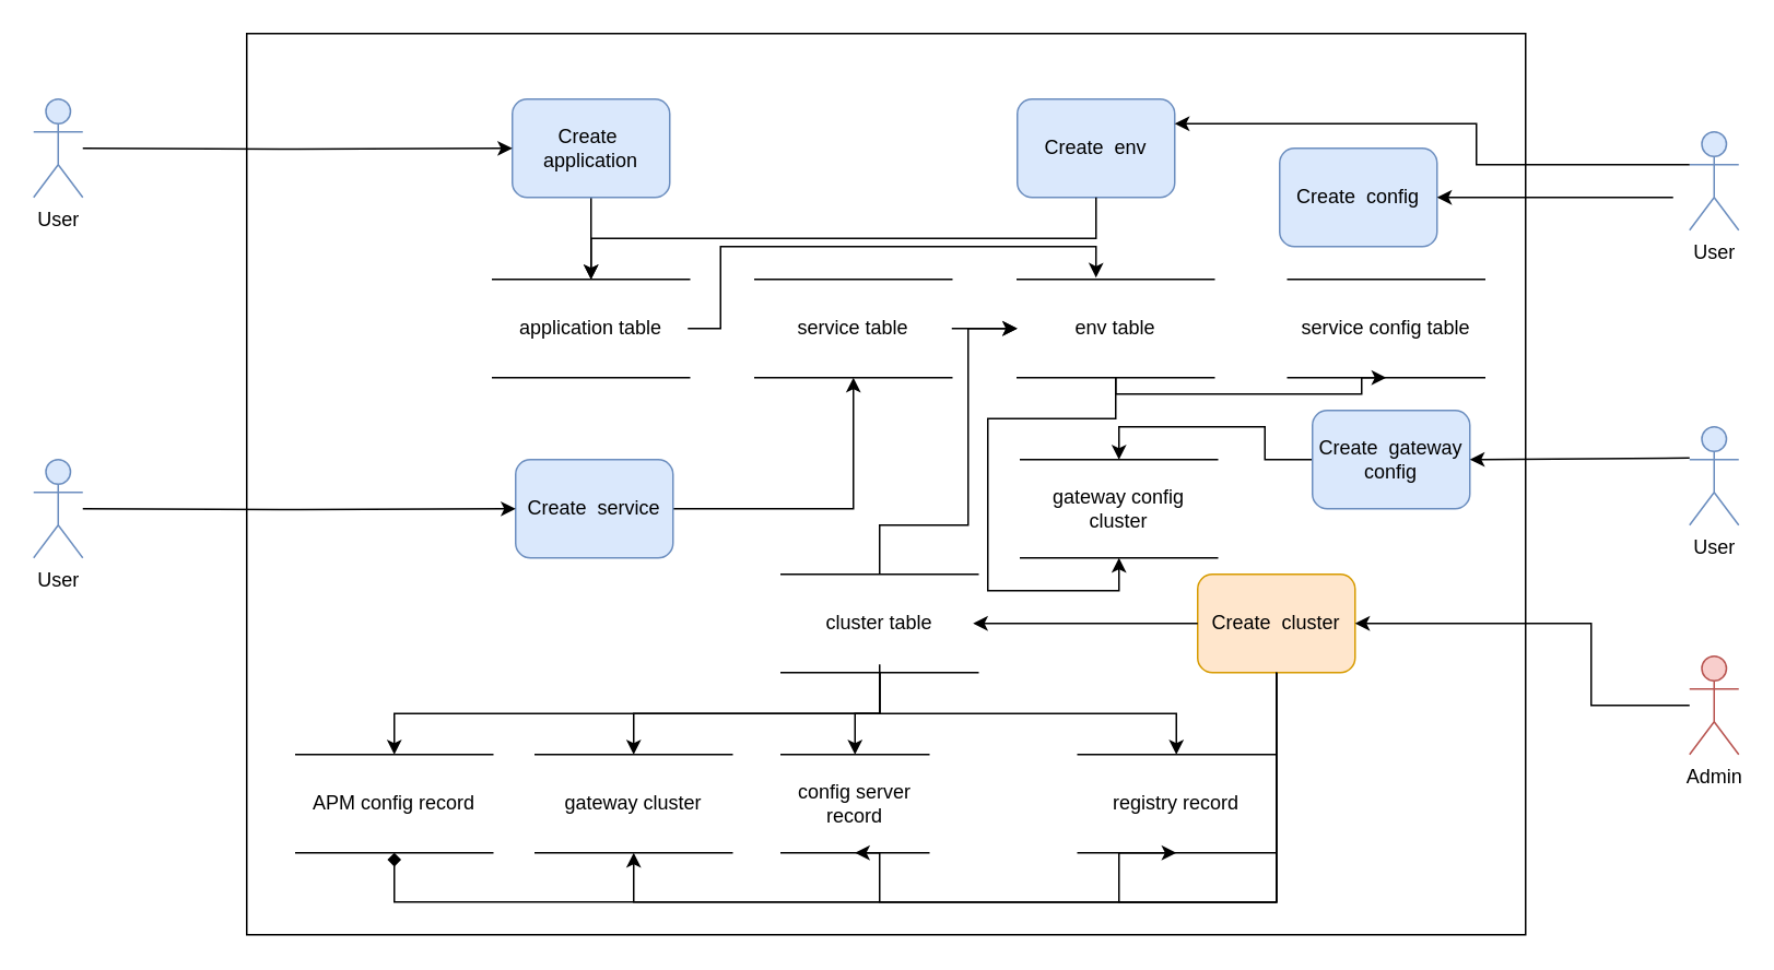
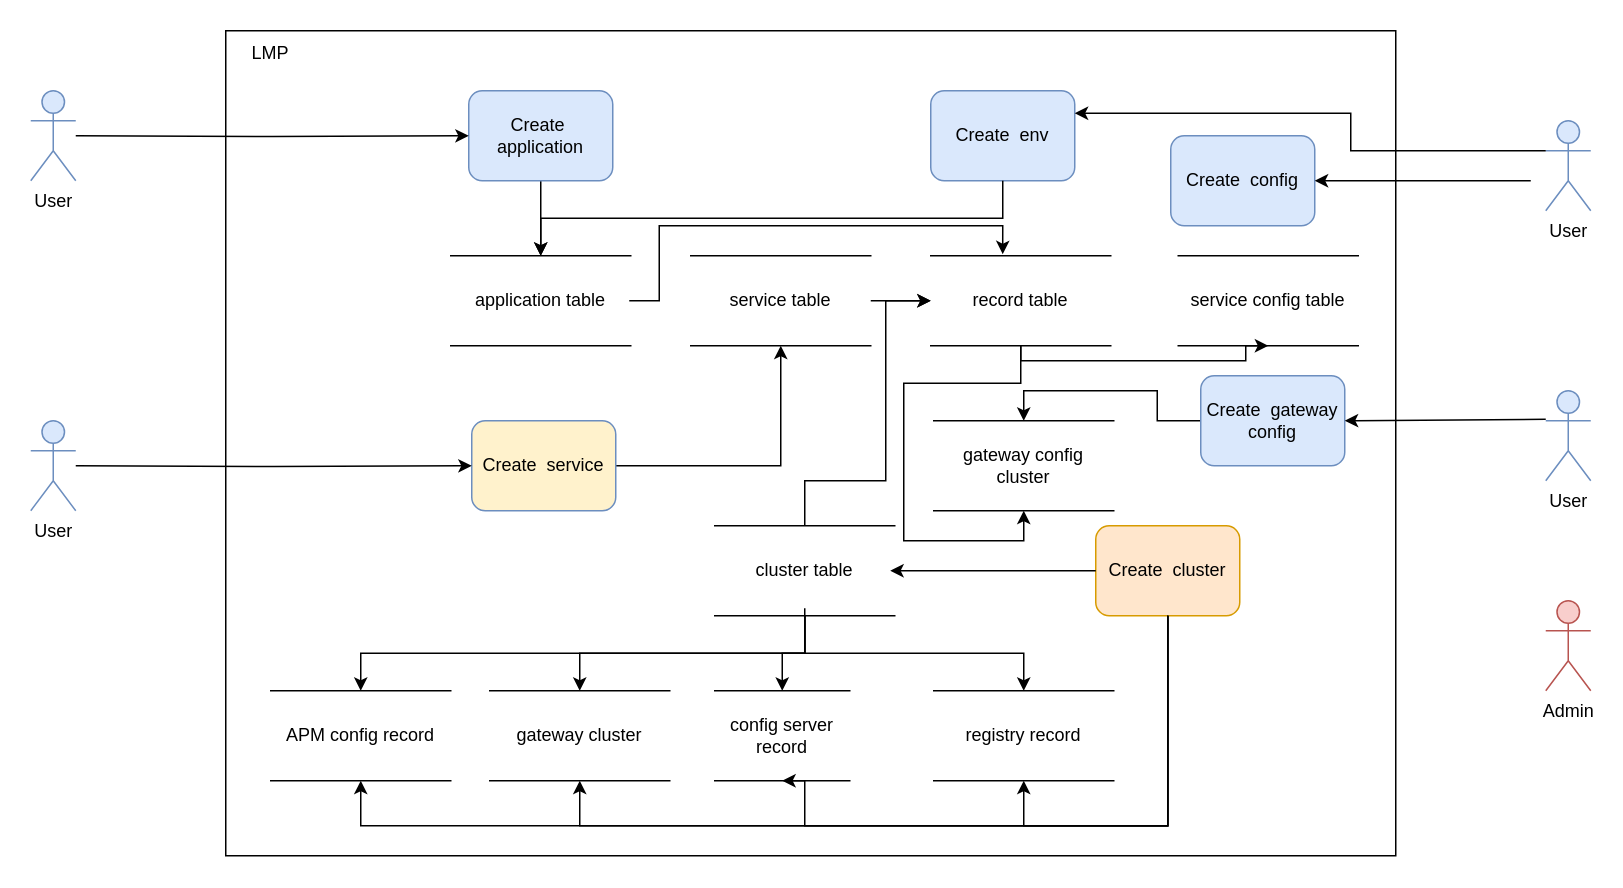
+ <mxCell id="3" value="LMP" style="text;html=1;align=center;verticalAlign=middle;whiteSpace=wrap;rounded=0;" vertex="1" parent="1"><mxGeometry x="150" y="20" width="60" height="30" as="geometry" /></mxCell>
- <mxCell id="26" value="env table" style="shape=partialRectangle;whiteSpace=wrap;html=1;left=0;right=0;fillColor=none;" vertex="1" parent="1"><mxGeometry x="620" y="170" width="120" height="60" as="geometry" /></mxCell>
+ <mxCell id="26" value="record table" style="shape=partialRectangle;whiteSpace=wrap;html=1;left=0;right=0;fillColor=none;" vertex="1" parent="1"><mxGeometry x="620" y="170" width="120" height="60" as="geometry" /></mxCell>
- <mxCell id="7" value="Create&amp;nbsp; service" style="rounded=1;whiteSpace=wrap;html=1;fillColor=#dae8fc;strokeColor=#6c8ebf;" vertex="1" parent="1"><mxGeometry x="314" y="280" width="96" height="60" as="geometry" /></mxCell>
+ <mxCell id="7" value="Create&amp;nbsp; service" style="rounded=1;whiteSpace=wrap;html=1;fillColor=#fff2cc;strokeColor=#6c8ebf;" vertex="1" parent="1"><mxGeometry x="314" y="280" width="96" height="60" as="geometry" /></mxCell>
- <mxCell id="38" value="" style="endArrow=classic;html=1;rounded=0;entryX=1;entryY=0.5;entryDx=0;entryDy=0;edgeStyle=orthogonalEdgeStyle;" edge="1" parent="1" source="37" target="12"><mxGeometry width="50" height="50" relative="1" as="geometry"><mxPoint x="1040" y="289" as="sourcePoint" /><mxPoint x="886" y="290" as="targetPoint" /><Array as="points"><mxPoint x="970" y="430" /><mxPoint x="970" y="380" /></Array></mxGeometry></mxCell>
- <mxCell id="16" value="registry record" style="shape=partialRectangle;whiteSpace=wrap;html=1;left=0;right=0;fillColor=none;" vertex="1" parent="1"><mxGeometry x="657" y="460" width="120" height="60" as="geometry" /></mxCell>
+ <mxCell id="16" value="registry record" style="shape=partialRectangle;whiteSpace=wrap;html=1;left=0;right=0;fillColor=none;" vertex="1" parent="1"><mxGeometry x="622" y="460" width="120" height="60" as="geometry" /></mxCell>
- <mxCell id="39" value="" style="endArrow=diamond;html=1;rounded=0;exitX=0.5;exitY=1;exitDx=0;exitDy=0;edgeStyle=orthogonalEdgeStyle;entryX=0.5;entryY=1;entryDx=0;entryDy=0;" edge="1" parent="1" source="12" target="13"><mxGeometry width="50" height="50" relative="1" as="geometry"><mxPoint x="710" y="690" as="sourcePoint" /><mxPoint x="760" y="640" as="targetPoint" /><Array as="points"><mxPoint x="778" y="550" /><mxPoint x="240" y="550" /></Array></mxGeometry></mxCell>
+ <mxCell id="39" value="" style="endArrow=classic;html=1;rounded=0;exitX=0.5;exitY=1;exitDx=0;exitDy=0;edgeStyle=orthogonalEdgeStyle;entryX=0.5;entryY=1;entryDx=0;entryDy=0;" edge="1" parent="1" source="12" target="13"><mxGeometry width="50" height="50" relative="1" as="geometry"><mxPoint x="710" y="690" as="sourcePoint" /><mxPoint x="760" y="640" as="targetPoint" /><Array as="points"><mxPoint x="778" y="550" /><mxPoint x="240" y="550" /></Array></mxGeometry></mxCell>
